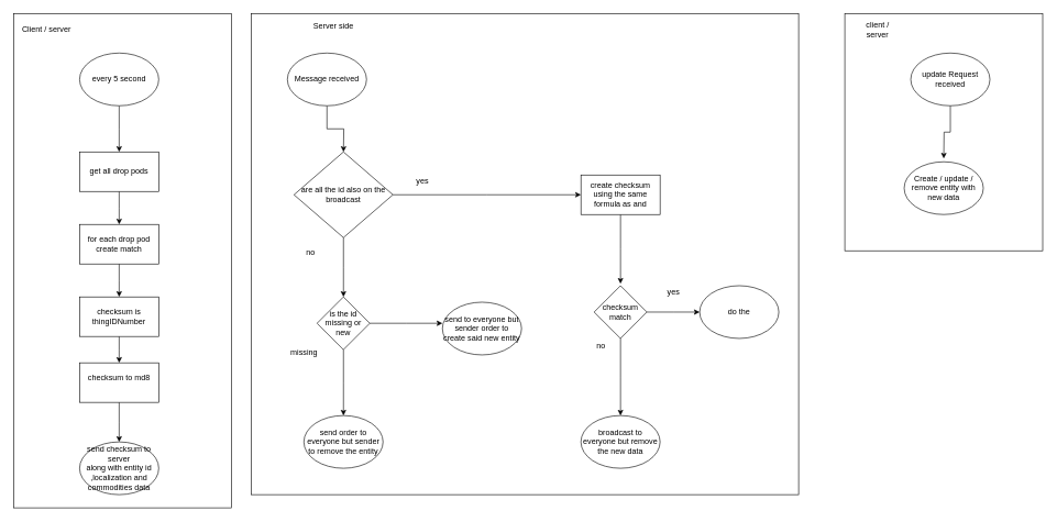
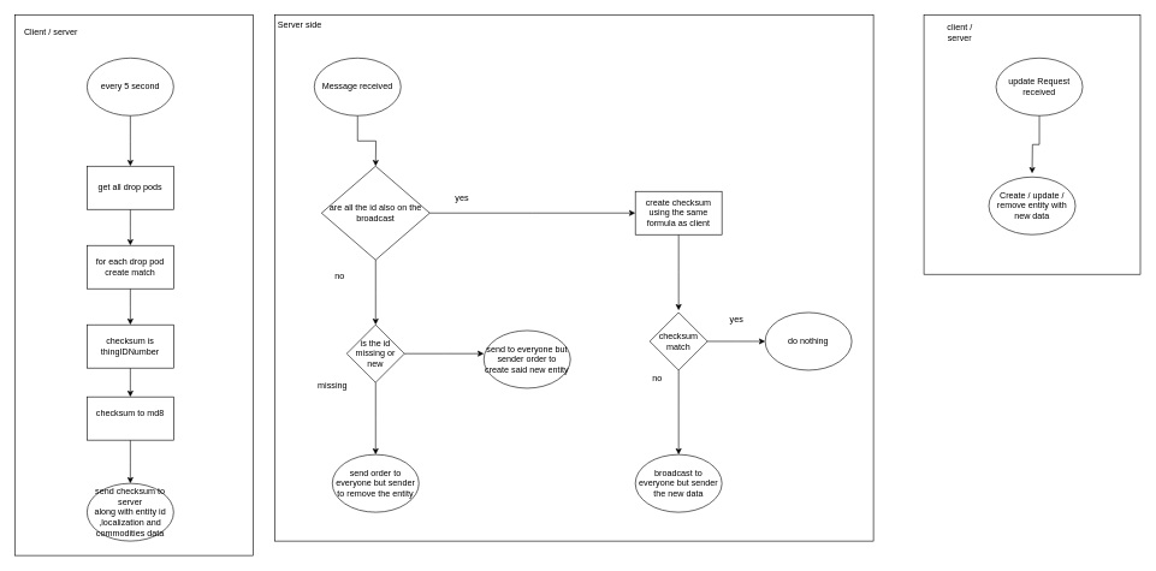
- <mxCell id="38" value="Server side" style="text;html=1;align=center;verticalAlign=middle;whiteSpace=wrap;rounded=0;" vertex="1" parent="1"><mxGeometry x="470" y="25" width="70" height="30" as="geometry" /></mxCell>
+ <mxCell id="38" value="Server side" style="text;html=1;align=center;verticalAlign=middle;whiteSpace=wrap;rounded=0;" vertex="1" parent="1"><mxGeometry x="380" y="20" width="70" height="30" as="geometry" /></mxCell>
- <mxCell id="30" value="create checksum using the same formula as and" style="rounded=0;whiteSpace=wrap;html=1;" vertex="1" parent="1"><mxGeometry x="880" y="265" width="120" height="60" as="geometry" /></mxCell>
+ <mxCell id="30" value="create checksum using the same formula as client" style="rounded=0;whiteSpace=wrap;html=1;" vertex="1" parent="1"><mxGeometry x="880" y="265" width="120" height="60" as="geometry" /></mxCell>
- <mxCell id="35" value="do the" style="ellipse;whiteSpace=wrap;html=1;" vertex="1" parent="1"><mxGeometry x="1060" y="433" width="120" height="80" as="geometry" /></mxCell>
+ <mxCell id="35" value="do nothing" style="ellipse;whiteSpace=wrap;html=1;" vertex="1" parent="1"><mxGeometry x="1060" y="433" width="120" height="80" as="geometry" /></mxCell>
- <mxCell id="37" value="broadcast to everyone but remove the new data" style="ellipse;whiteSpace=wrap;html=1;" vertex="1" parent="1"><mxGeometry x="880" y="630" width="120" height="80" as="geometry" /></mxCell>
+ <mxCell id="37" value="broadcast to everyone but sender the new data" style="ellipse;whiteSpace=wrap;html=1;" vertex="1" parent="1"><mxGeometry x="880" y="630" width="120" height="80" as="geometry" /></mxCell>
